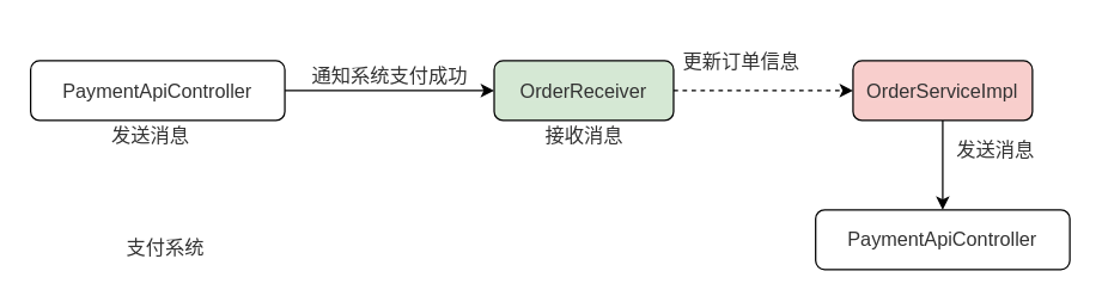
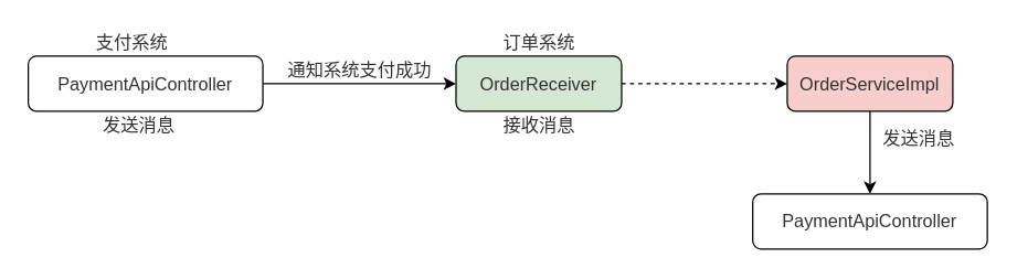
+ <mxCell id="9" value="&lt;span style=&quot;color: rgb(50 , 50 , 50) ; font-size: 13px ; background-color: rgba(255 , 255 , 255 , 0.01)&quot;&gt;订单系统&lt;/span&gt;" style="text;html=1;align=center;verticalAlign=middle;resizable=0;points=[];autosize=1;" vertex="1" parent="1"><mxGeometry x="355" y="20" width="70" height="20" as="geometry" /></mxCell>
- <mxCell id="11" value="&lt;span style=&quot;color: rgb(50 , 50 , 50) ; font-size: 13px ; background-color: rgba(255 , 255 , 255 , 0.01)&quot;&gt;更新订单信息&lt;/span&gt;" style="text;html=1;align=center;verticalAlign=middle;resizable=0;points=[];autosize=1;" vertex="1" parent="1"><mxGeometry x="450" y="30" width="90" height="20" as="geometry" /></mxCell>
- <mxCell id="6" value="&lt;span style=&quot;color: rgb(50 , 50 , 50) ; font-size: 13px ; background-color: rgba(255 , 255 , 255 , 0.01)&quot;&gt;支付系统&lt;/span&gt;" style="text;html=1;align=center;verticalAlign=middle;resizable=0;points=[];autosize=1;" vertex="1" parent="1"><mxGeometry x="75" y="155" width="70" height="20" as="geometry" /></mxCell>
+ <mxCell id="6" value="&lt;span style=&quot;color: rgb(50 , 50 , 50) ; font-size: 13px ; background-color: rgba(255 , 255 , 255 , 0.01)&quot;&gt;支付系统&lt;/span&gt;" style="text;html=1;align=center;verticalAlign=middle;resizable=0;points=[];autosize=1;" vertex="1" parent="1"><mxGeometry x="60" y="20" width="70" height="20" as="geometry" /></mxCell>
